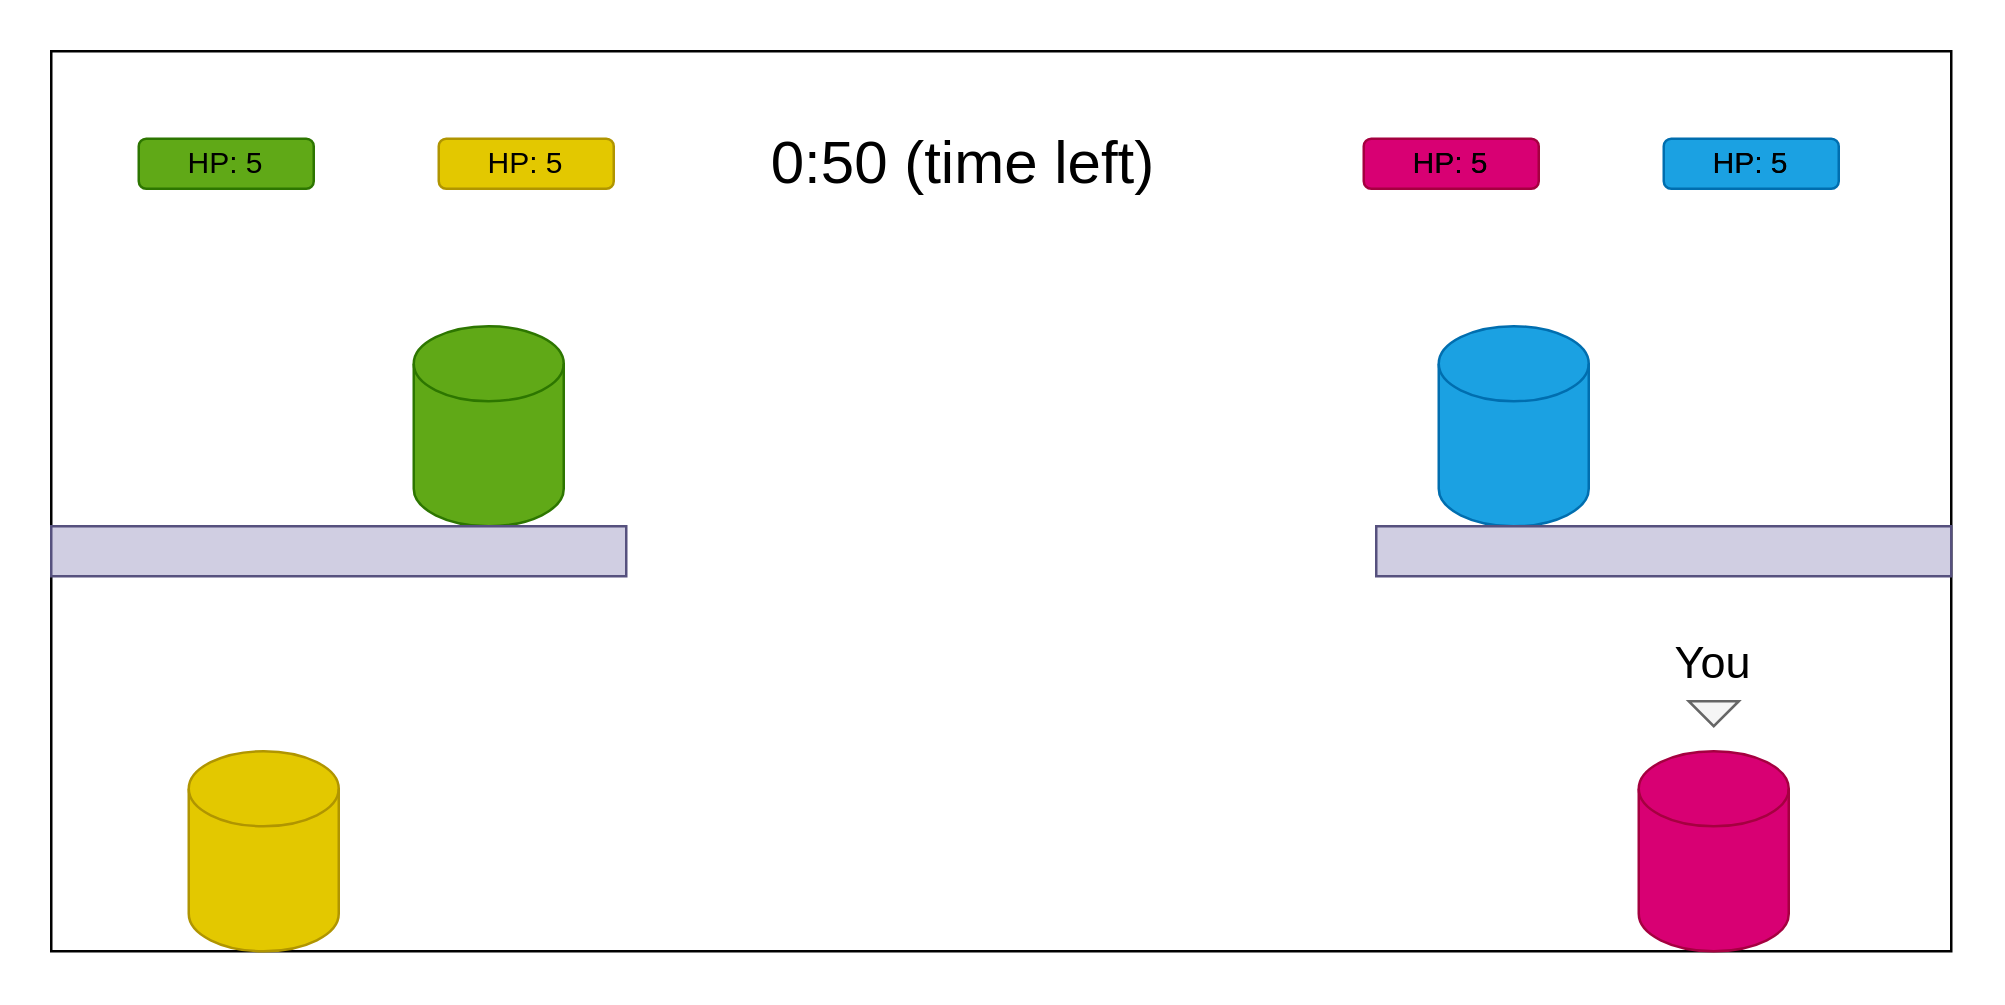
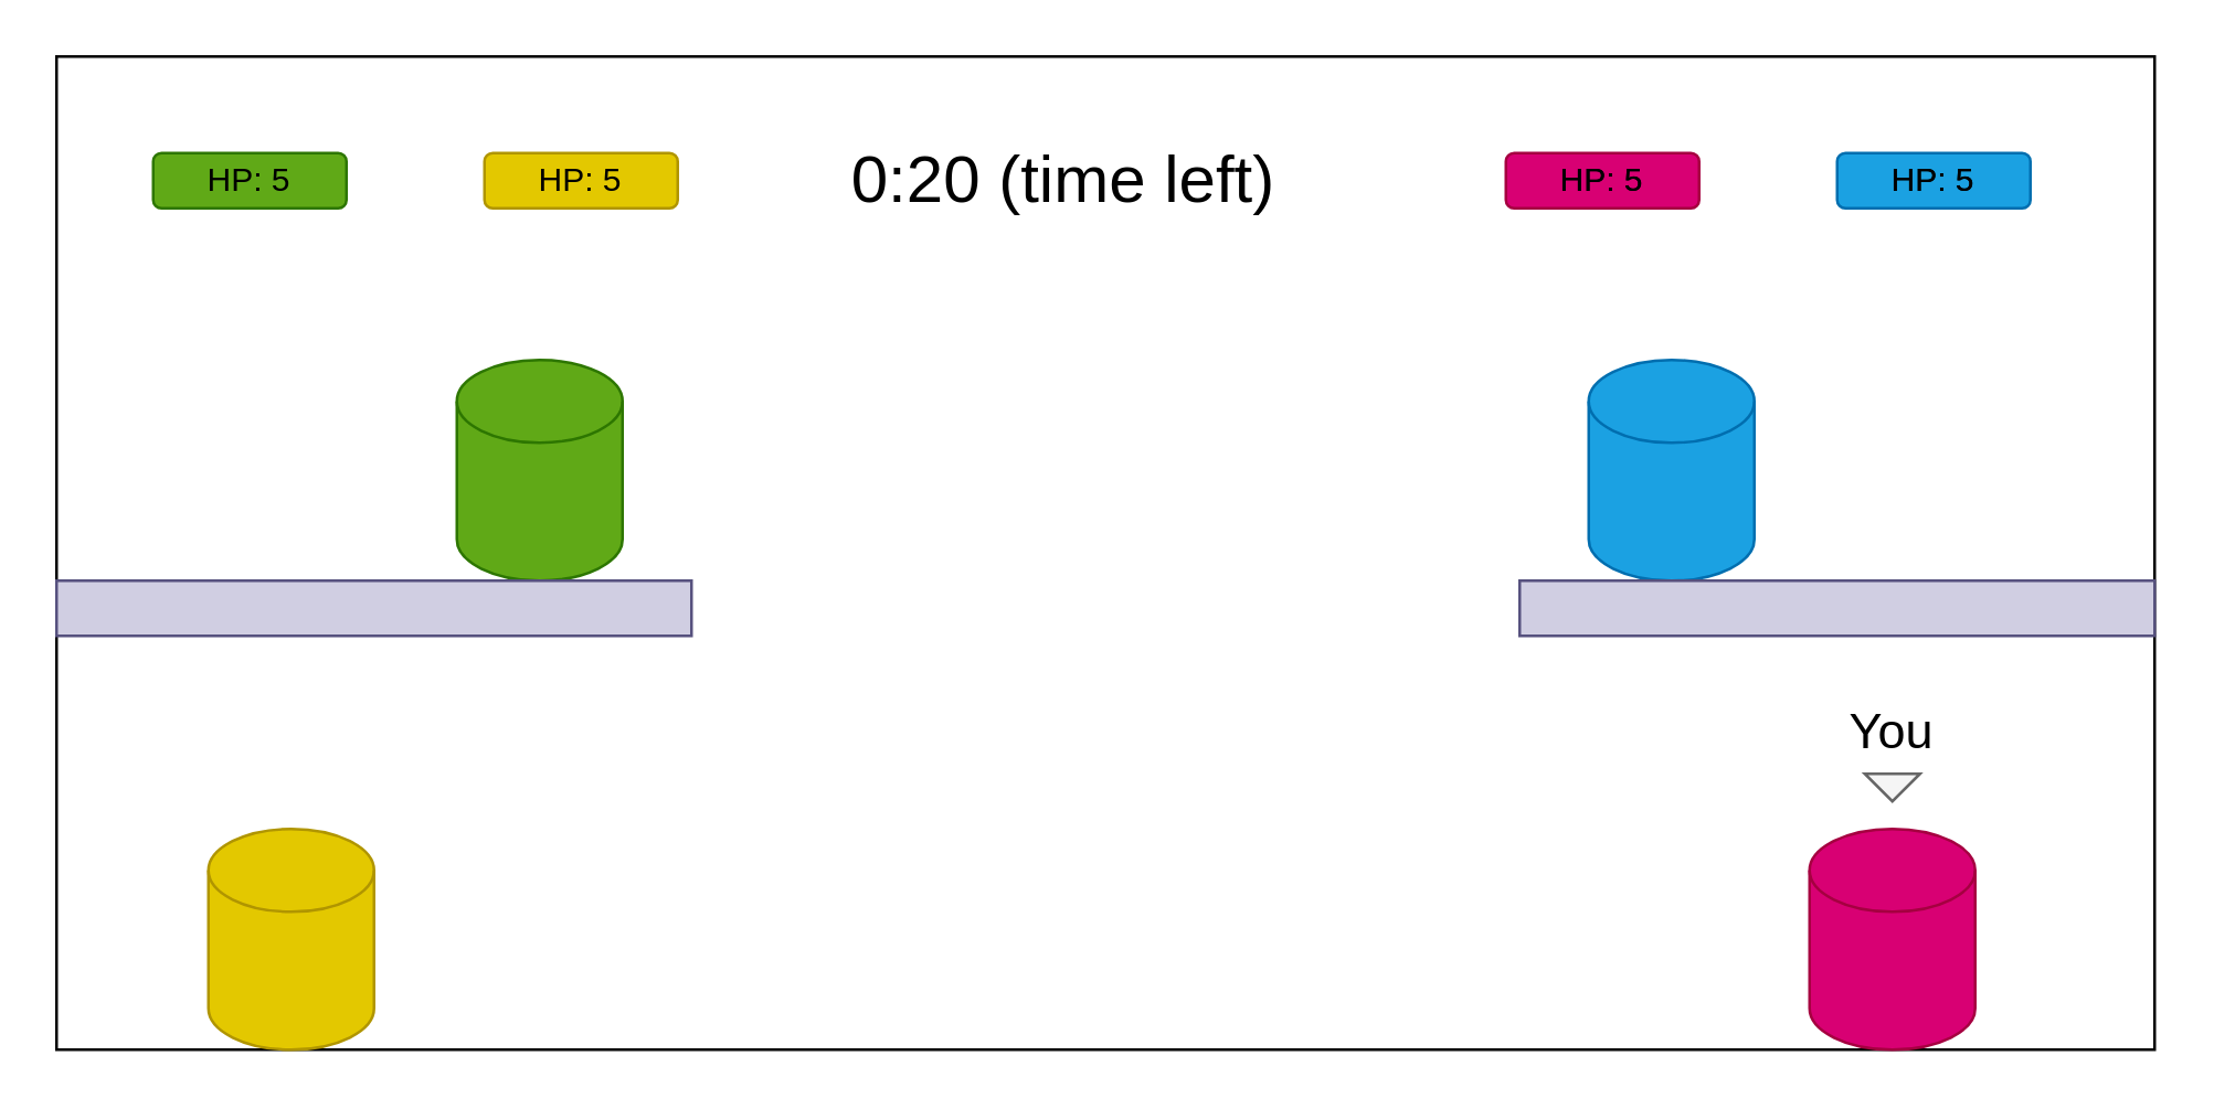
- <mxCell id="13" value="&lt;font style=&quot;font-size: 24px;&quot;&gt;0:50 (time left)&lt;br&gt;&lt;/font&gt;" style="text;html=1;strokeColor=none;fillColor=none;align=center;verticalAlign=middle;whiteSpace=wrap;rounded=0;" vertex="1" parent="1"><mxGeometry x="285" y="35" width="200" height="60" as="geometry" /></mxCell>
+ <mxCell id="13" value="&lt;font style=&quot;font-size: 24px;&quot;&gt;0:20 (time left)&lt;br&gt;&lt;/font&gt;" style="text;html=1;strokeColor=none;fillColor=none;align=center;verticalAlign=middle;whiteSpace=wrap;rounded=0;" vertex="1" parent="1"><mxGeometry x="285" y="35" width="200" height="60" as="geometry" /></mxCell>
